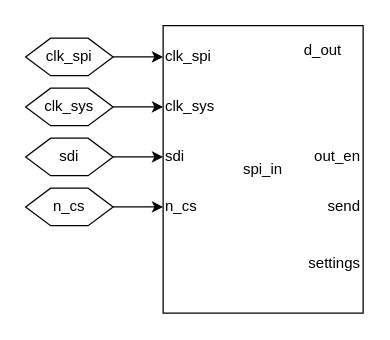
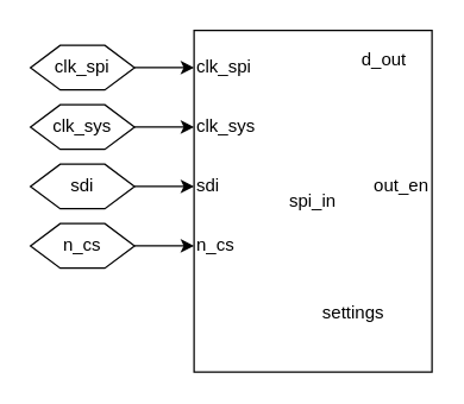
- <mxCell id="17" value="send" style="text;html=1;strokeColor=none;fillColor=none;align=right;verticalAlign=middle;whiteSpace=wrap;rounded=0;" vertex="1" parent="1"><mxGeometry x="250" y="155" width="40" height="20" as="geometry" /></mxCell>
- <mxCell id="18" value="settings" style="text;html=1;strokeColor=none;fillColor=none;align=right;verticalAlign=middle;whiteSpace=wrap;rounded=0;" vertex="1" parent="1"><mxGeometry x="250" y="200" width="40" height="20" as="geometry" /></mxCell>
+ <mxCell id="18" value="settings" style="text;html=1;strokeColor=none;fillColor=none;align=right;verticalAlign=middle;whiteSpace=wrap;rounded=0;" vertex="1" parent="1"><mxGeometry x="220" y="200" width="40" height="20" as="geometry" /></mxCell>
